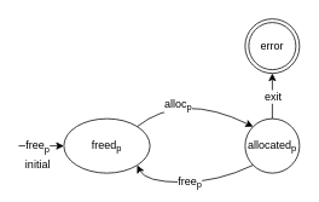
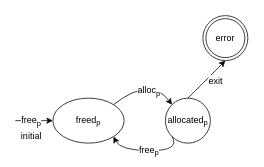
- <mxCell id="8" value="allocated&lt;sub&gt;p&lt;/sub&gt;" style="ellipse;whiteSpace=wrap;html=1;aspect=fixed;" parent="1" vertex="1"><mxGeometry x="270" y="130" width="60" height="60" as="geometry" /></mxCell>
+ <mxCell id="8" value="allocated&lt;sub&gt;p&lt;/sub&gt;" style="ellipse;whiteSpace=wrap;html=1;aspect=fixed;" parent="1" vertex="1"><mxGeometry x="220" y="130" width="60" height="60" as="geometry" /></mxCell>
